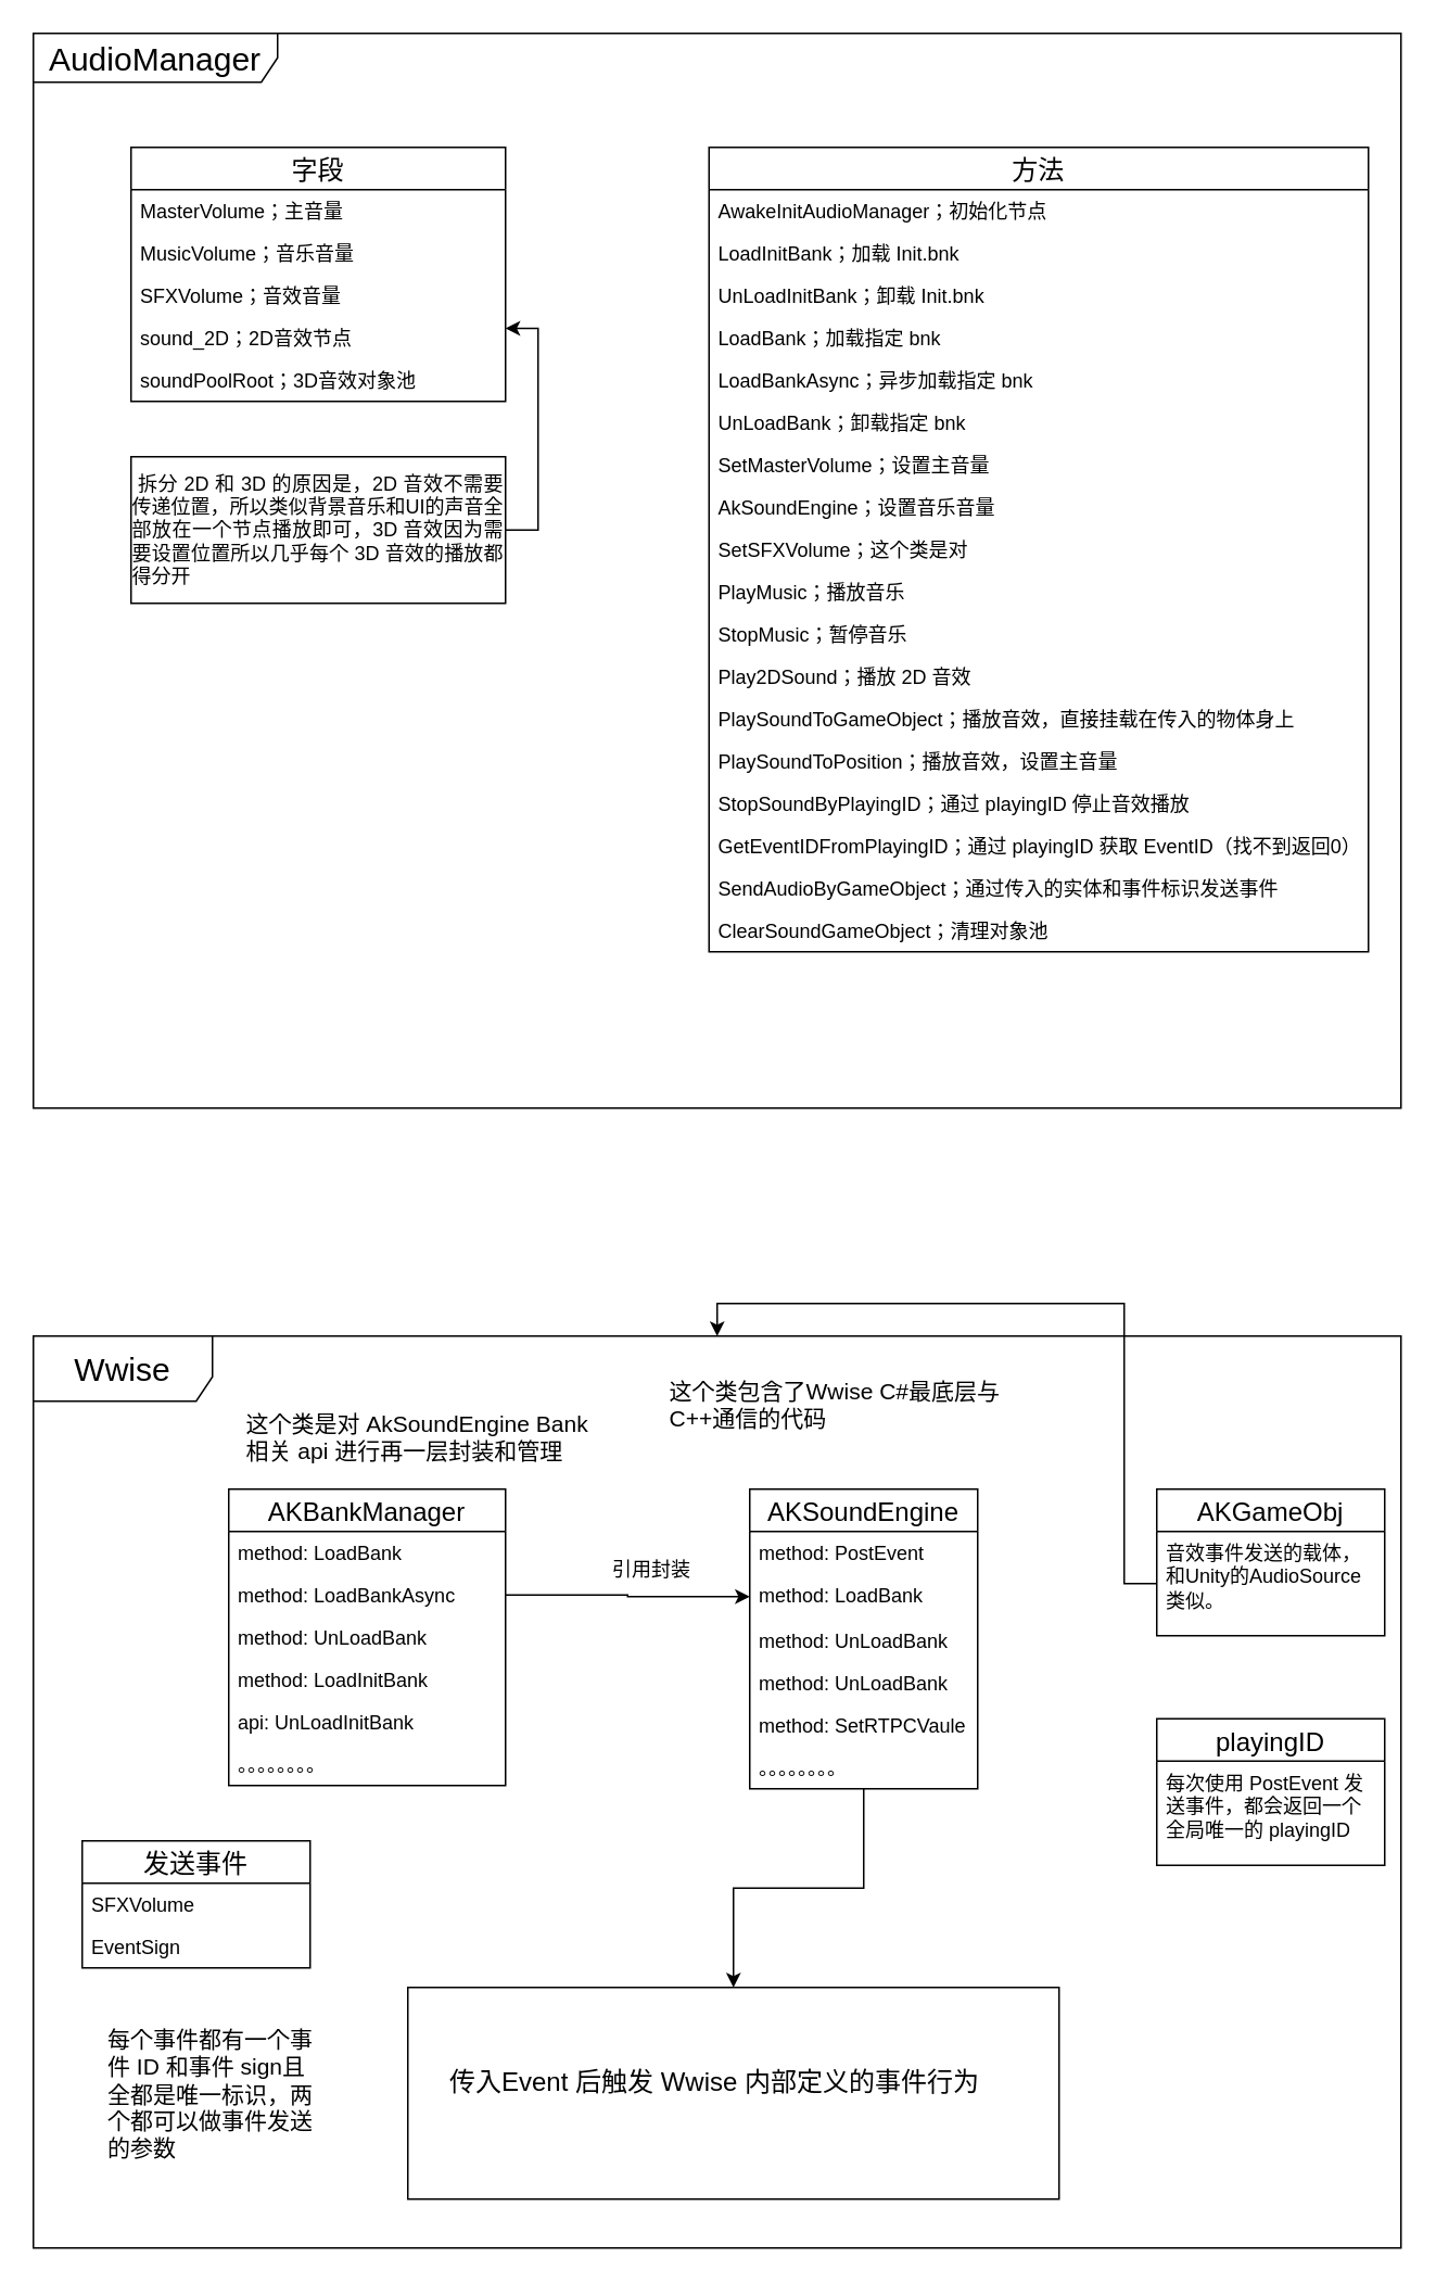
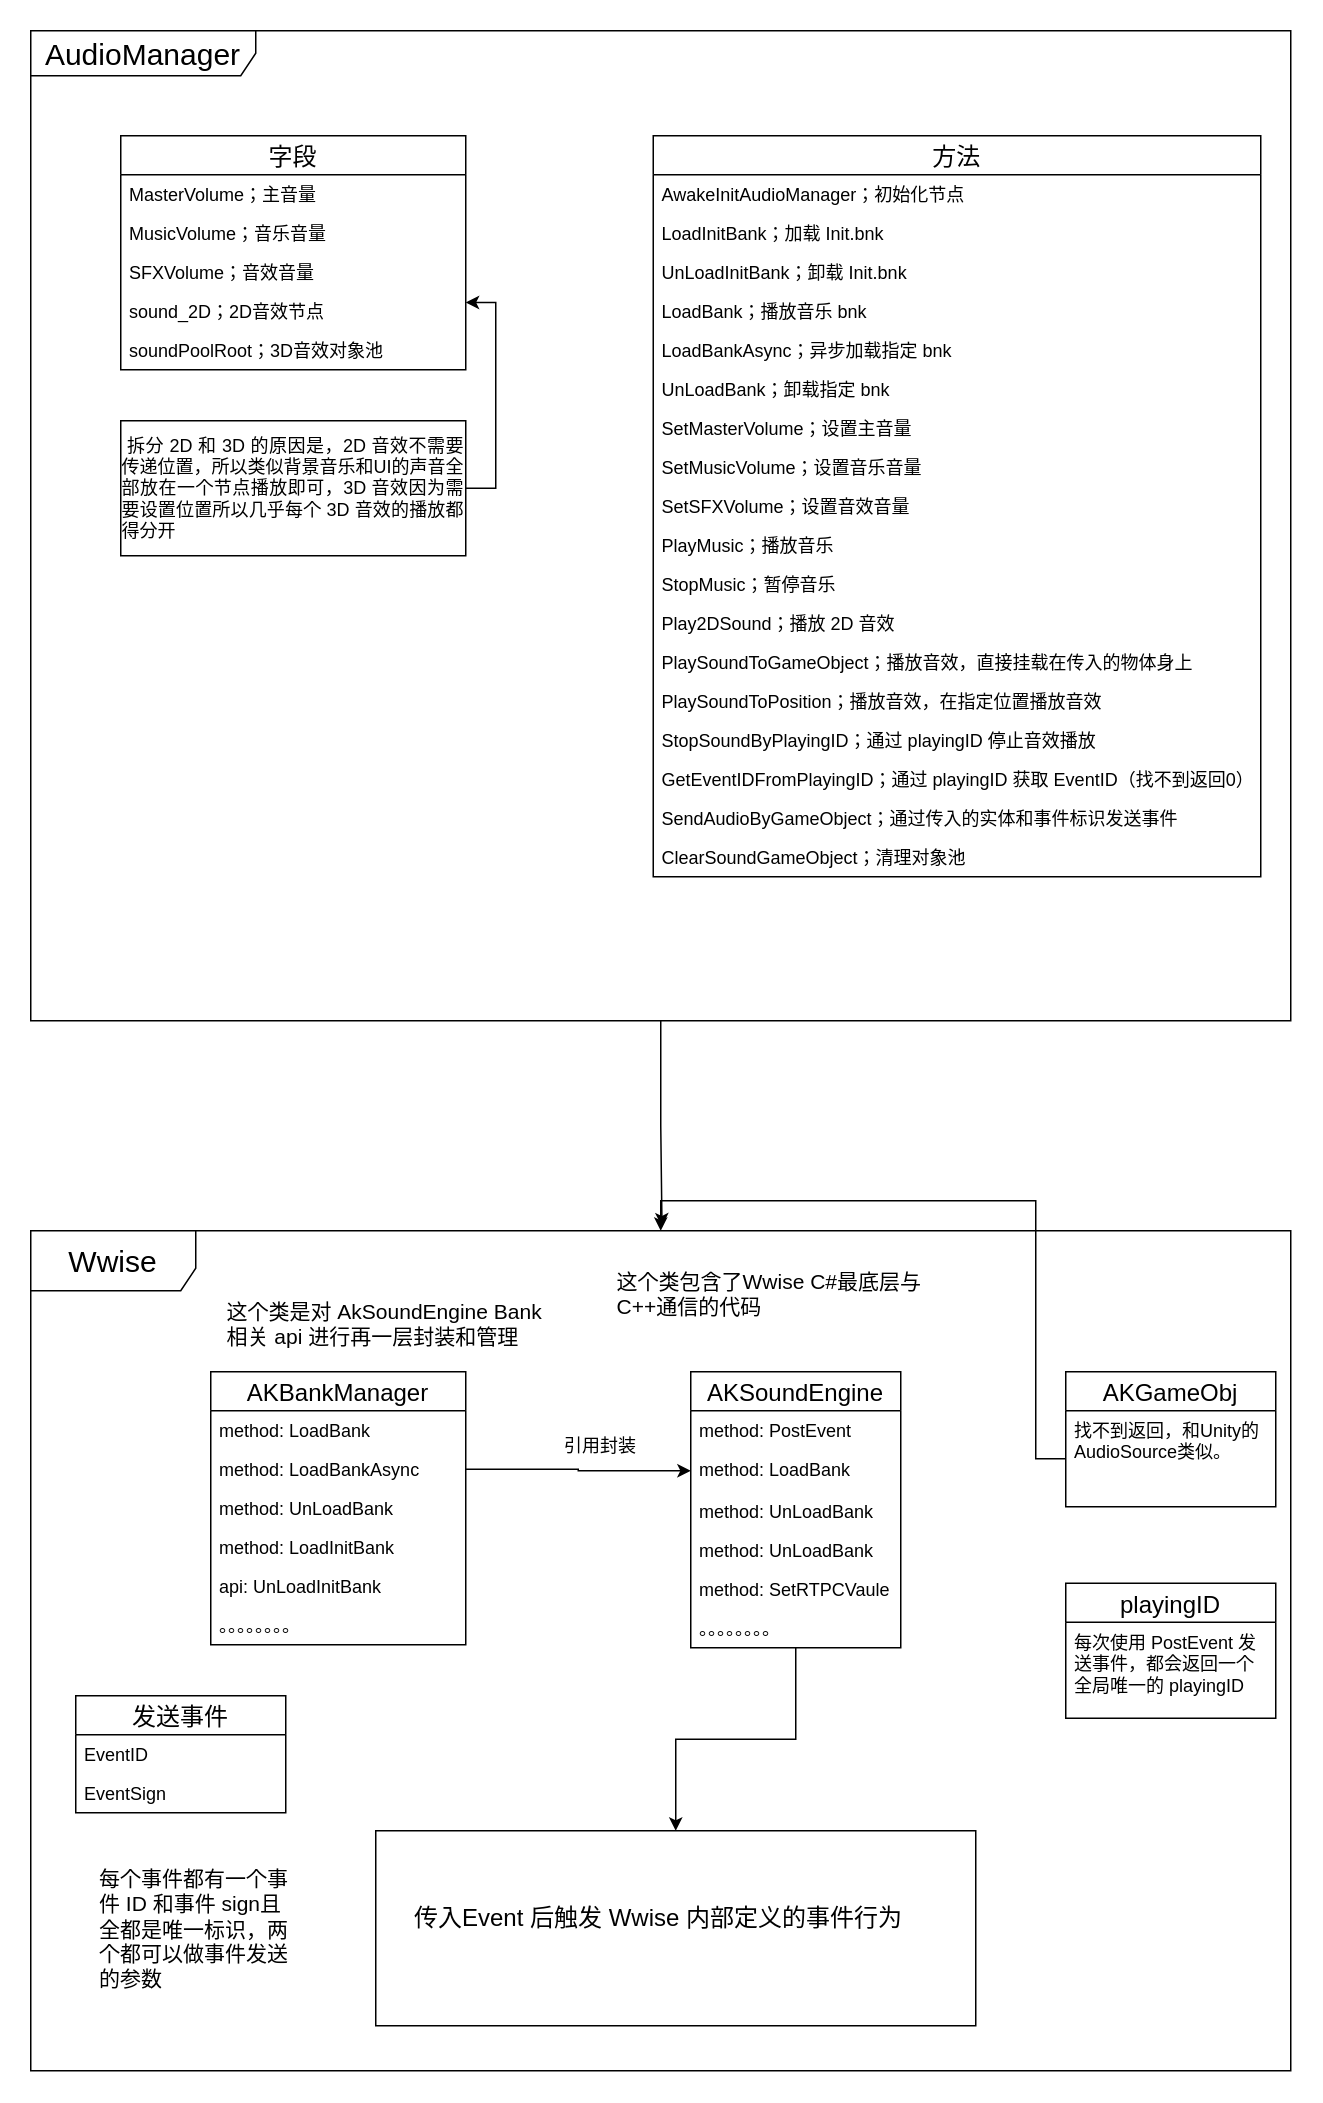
- <mxCell id="41" value="LoadBank；加载指定 bnk" style="text;strokeColor=none;fillColor=none;align=left;verticalAlign=top;spacingLeft=4;spacingRight=4;overflow=hidden;rotatable=0;points=[[0,0.5],[1,0.5]];portConstraint=eastwest;rounded=0;shadow=0;glass=0;sketch=0;fontSize=12;" vertex="1" parent="37"><mxGeometry y="104" width="405" height="26" as="geometry" /></mxCell>
+ <mxCell id="41" value="LoadBank；播放音乐 bnk" style="text;strokeColor=none;fillColor=none;align=left;verticalAlign=top;spacingLeft=4;spacingRight=4;overflow=hidden;rotatable=0;points=[[0,0.5],[1,0.5]];portConstraint=eastwest;rounded=0;shadow=0;glass=0;sketch=0;fontSize=12;" vertex="1" parent="37"><mxGeometry y="104" width="405" height="26" as="geometry" /></mxCell>
- <mxCell id="45" value="AkSoundEngine；设置音乐音量" style="text;strokeColor=none;fillColor=none;align=left;verticalAlign=top;spacingLeft=4;spacingRight=4;overflow=hidden;rotatable=0;points=[[0,0.5],[1,0.5]];portConstraint=eastwest;rounded=0;shadow=0;glass=0;sketch=0;fontSize=12;" vertex="1" parent="37"><mxGeometry y="208" width="405" height="26" as="geometry" /></mxCell>
+ <mxCell id="45" value="SetMusicVolume；设置音乐音量" style="text;strokeColor=none;fillColor=none;align=left;verticalAlign=top;spacingLeft=4;spacingRight=4;overflow=hidden;rotatable=0;points=[[0,0.5],[1,0.5]];portConstraint=eastwest;rounded=0;shadow=0;glass=0;sketch=0;fontSize=12;" vertex="1" parent="37"><mxGeometry y="208" width="405" height="26" as="geometry" /></mxCell>
- <mxCell id="46" value="SetSFXVolume；这个类是对" style="text;strokeColor=none;fillColor=none;align=left;verticalAlign=top;spacingLeft=4;spacingRight=4;overflow=hidden;rotatable=0;points=[[0,0.5],[1,0.5]];portConstraint=eastwest;rounded=0;shadow=0;glass=0;sketch=0;fontSize=12;" vertex="1" parent="37"><mxGeometry y="234" width="405" height="26" as="geometry" /></mxCell>
+ <mxCell id="46" value="SetSFXVolume；设置音效音量" style="text;strokeColor=none;fillColor=none;align=left;verticalAlign=top;spacingLeft=4;spacingRight=4;overflow=hidden;rotatable=0;points=[[0,0.5],[1,0.5]];portConstraint=eastwest;rounded=0;shadow=0;glass=0;sketch=0;fontSize=12;" vertex="1" parent="37"><mxGeometry y="234" width="405" height="26" as="geometry" /></mxCell>
- <mxCell id="51" value="PlaySoundToPosition；播放音效，设置主音量" style="text;strokeColor=none;fillColor=none;align=left;verticalAlign=top;spacingLeft=4;spacingRight=4;overflow=hidden;rotatable=0;points=[[0,0.5],[1,0.5]];portConstraint=eastwest;rounded=0;shadow=0;glass=0;sketch=0;fontSize=12;" vertex="1" parent="37"><mxGeometry y="364" width="405" height="26" as="geometry" /></mxCell>
+ <mxCell id="51" value="PlaySoundToPosition；播放音效，在指定位置播放音效" style="text;strokeColor=none;fillColor=none;align=left;verticalAlign=top;spacingLeft=4;spacingRight=4;overflow=hidden;rotatable=0;points=[[0,0.5],[1,0.5]];portConstraint=eastwest;rounded=0;shadow=0;glass=0;sketch=0;fontSize=12;" vertex="1" parent="37"><mxGeometry y="364" width="405" height="26" as="geometry" /></mxCell>
+ <mxCell id="2" style="edgeStyle=orthogonalEdgeStyle;rounded=0;orthogonalLoop=1;jettySize=auto;html=1;entryX=0.501;entryY=-0.005;entryDx=0;entryDy=0;entryPerimeter=0;fontSize=16;" edge="1" parent="1" source="3" target="4"><mxGeometry relative="1" as="geometry" /></mxCell>
- <mxCell id="33" value="音效事件发送的载体，和Unity的AudioSource类似。" style="text;strokeColor=none;fillColor=none;align=left;verticalAlign=top;spacingLeft=4;spacingRight=4;overflow=hidden;rotatable=0;points=[[0,0.5],[1,0.5]];portConstraint=eastwest;whiteSpace=wrap;" vertex="1" parent="32"><mxGeometry y="26" width="140" height="64" as="geometry" /></mxCell>
+ <mxCell id="33" value="找不到返回，和Unity的AudioSource类似。" style="text;strokeColor=none;fillColor=none;align=left;verticalAlign=top;spacingLeft=4;spacingRight=4;overflow=hidden;rotatable=0;points=[[0,0.5],[1,0.5]];portConstraint=eastwest;whiteSpace=wrap;" vertex="1" parent="32"><mxGeometry y="26" width="140" height="64" as="geometry" /></mxCell>
- <mxCell id="59" value="SFXVolume" style="text;strokeColor=none;fillColor=none;align=left;verticalAlign=top;spacingLeft=4;spacingRight=4;overflow=hidden;rotatable=0;points=[[0,0.5],[1,0.5]];portConstraint=eastwest;rounded=0;shadow=0;glass=0;labelBackgroundColor=none;labelBorderColor=none;sketch=0;fontSize=12;" vertex="1" parent="58"><mxGeometry y="26" width="140" height="26" as="geometry" /></mxCell>
+ <mxCell id="59" value="EventID" style="text;strokeColor=none;fillColor=none;align=left;verticalAlign=top;spacingLeft=4;spacingRight=4;overflow=hidden;rotatable=0;points=[[0,0.5],[1,0.5]];portConstraint=eastwest;rounded=0;shadow=0;glass=0;labelBackgroundColor=none;labelBorderColor=none;sketch=0;fontSize=12;" vertex="1" parent="58"><mxGeometry y="26" width="140" height="26" as="geometry" /></mxCell>
